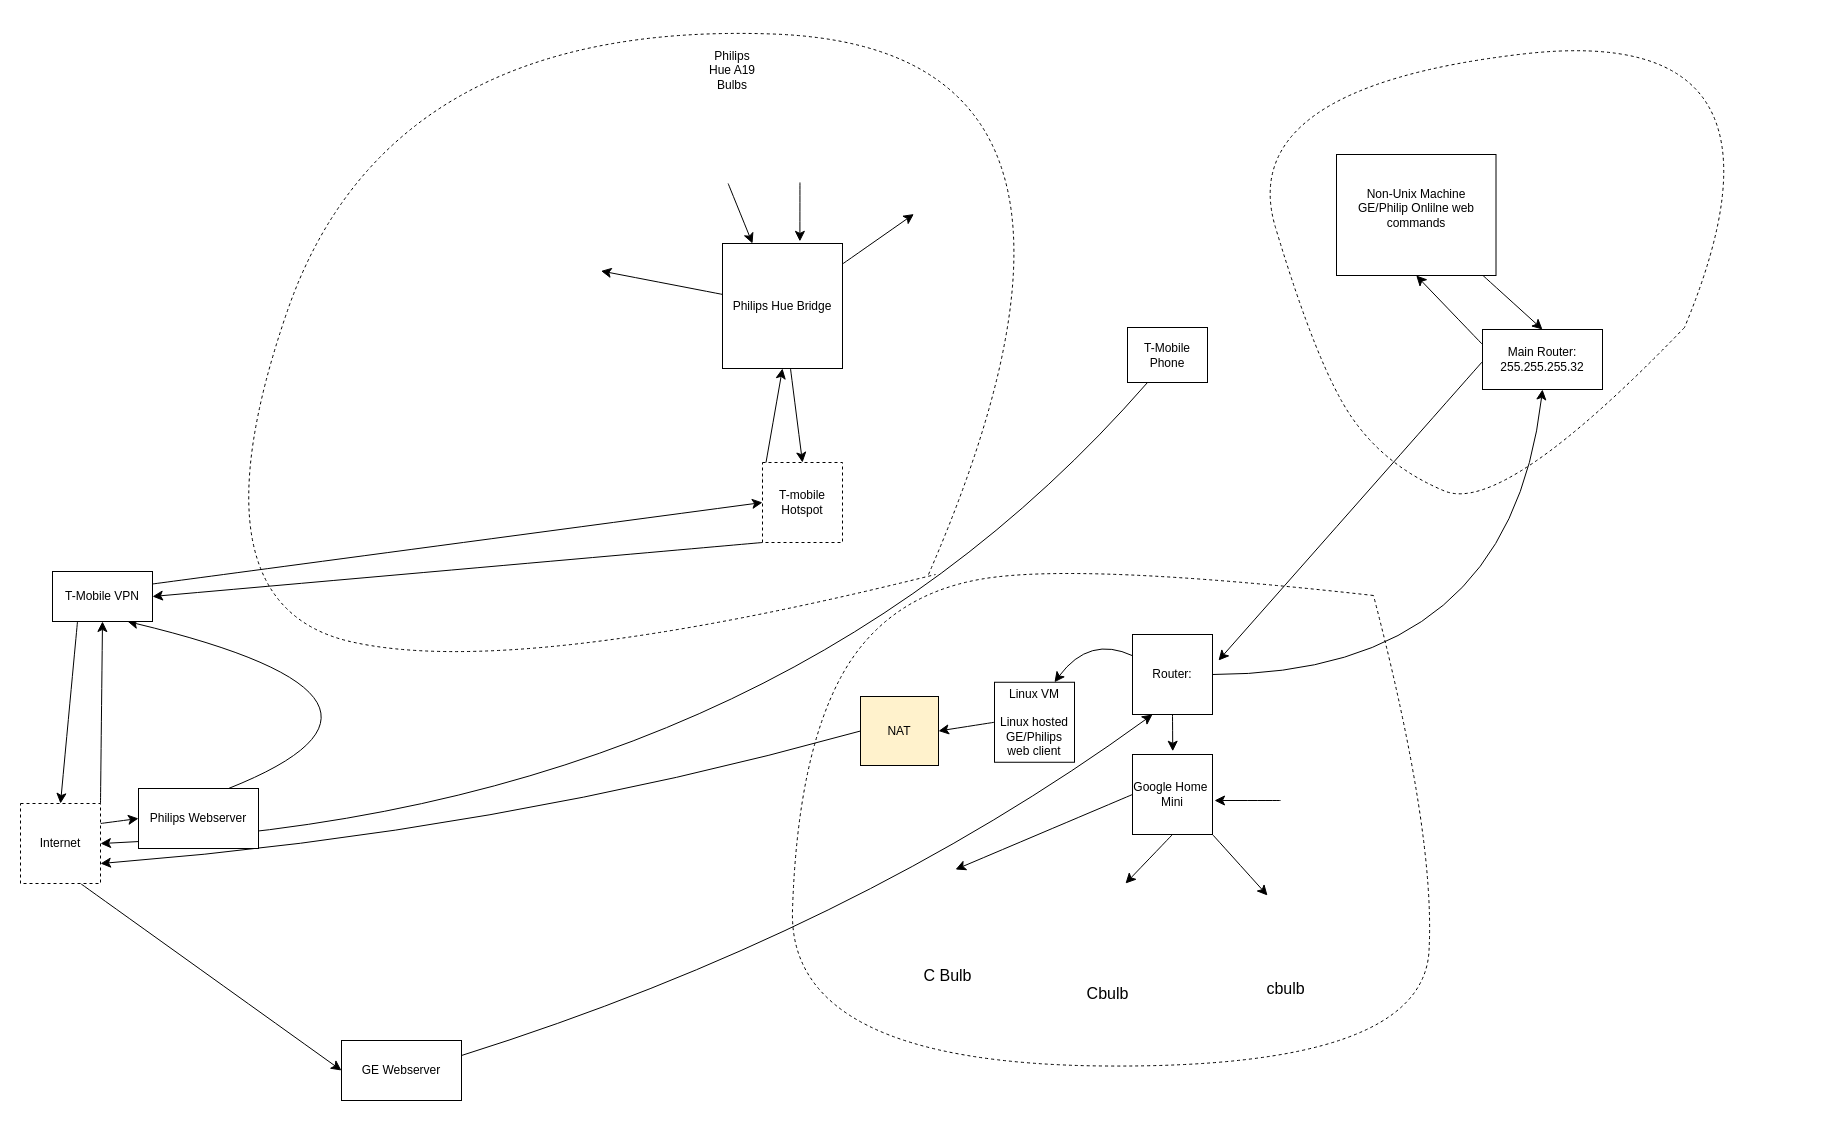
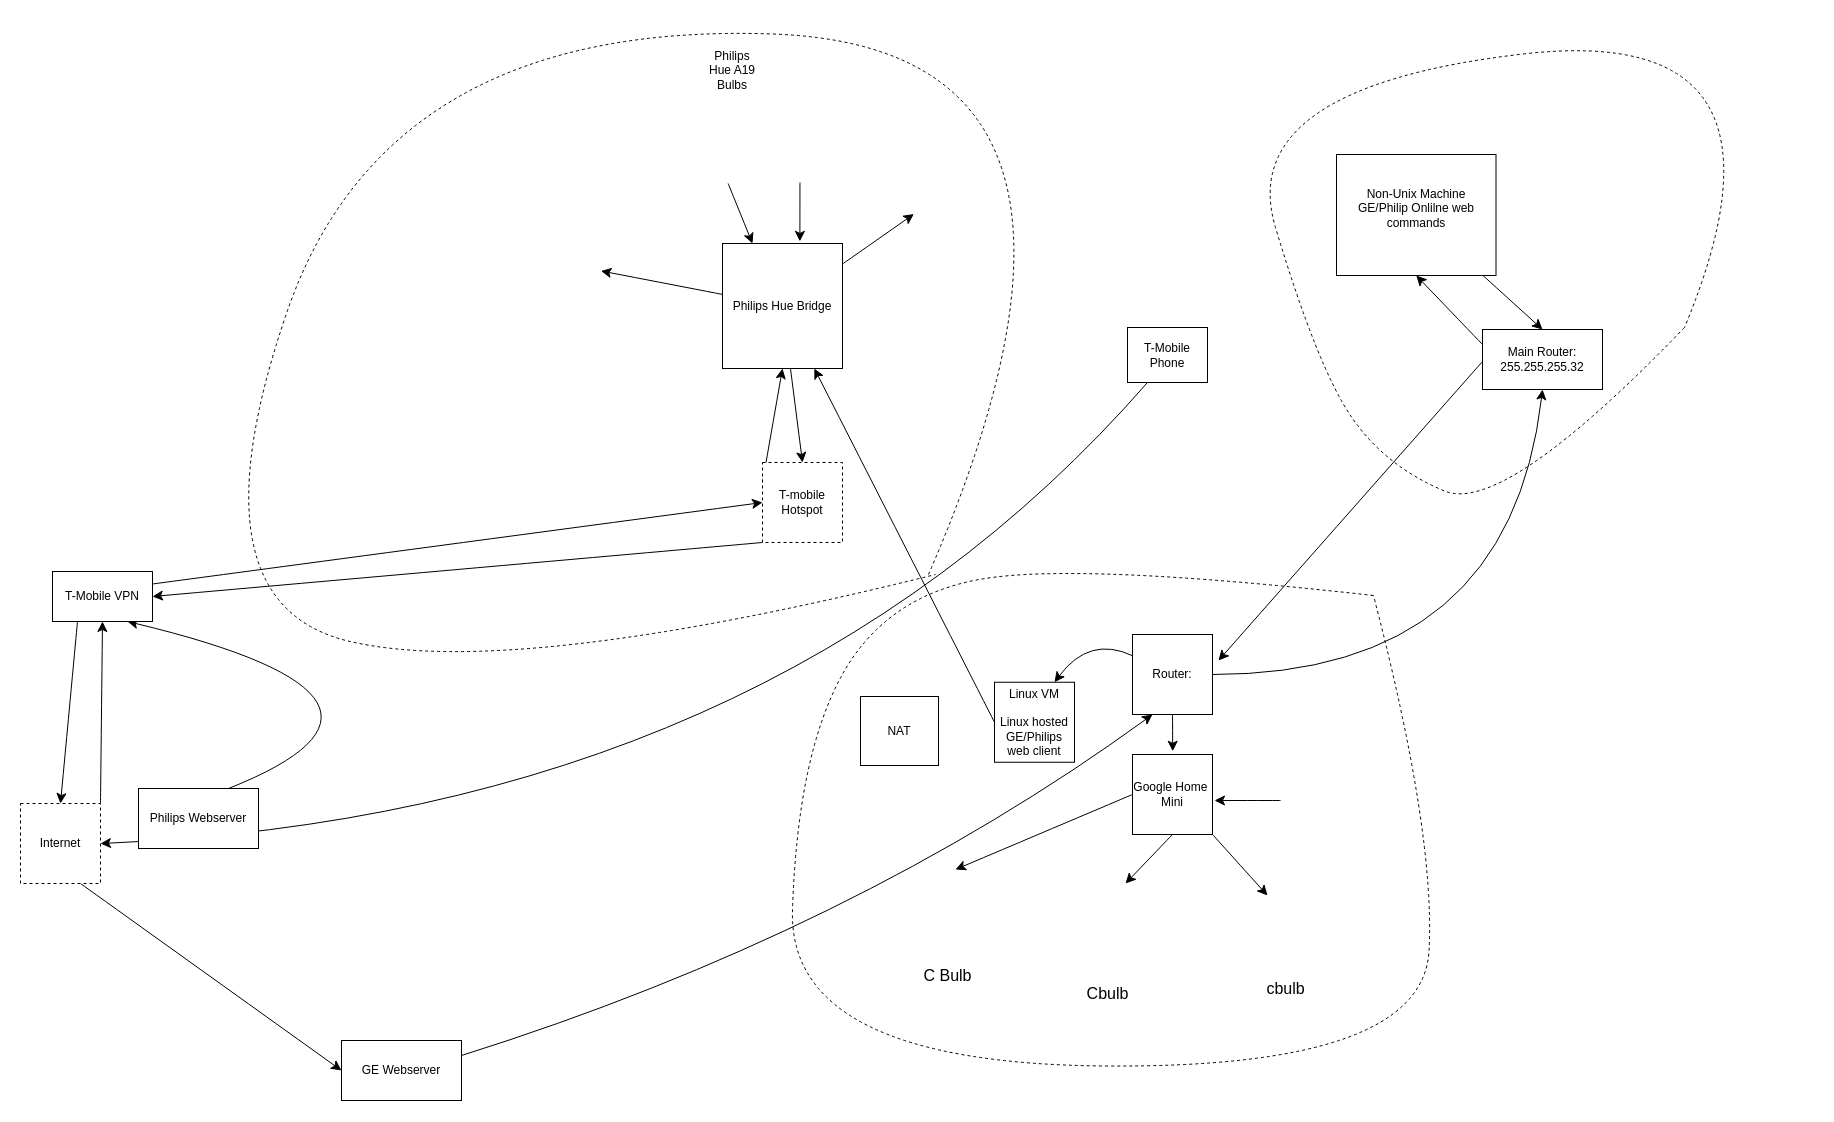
- <mxCell id="27" style="edgeStyle=none;curved=1;rounded=0;orthogonalLoop=1;jettySize=auto;html=1;exitX=0;exitY=0.5;exitDx=0;exitDy=0;entryX=1;entryY=0.5;entryDx=0;entryDy=0;fontSize=12;startSize=8;endSize=8;" edge="1" parent="1" source="28" target="33"><mxGeometry relative="1" as="geometry" /></mxCell>
+ <mxCell id="27" style="edgeStyle=none;curved=1;rounded=0;orthogonalLoop=1;jettySize=auto;html=1;exitX=0;exitY=0.5;exitDx=0;exitDy=0;fontSize=12;startSize=8;endSize=8;" edge="1" parent="1" source="28" target="9"><mxGeometry relative="1" as="geometry" /></mxCell>
- <mxCell id="33" value="NAT" style="rounded=0;whiteSpace=wrap;html=1;fillColor=#fff2cc;" vertex="1" parent="1"><mxGeometry x="860" y="696" width="78" height="69" as="geometry" /></mxCell>
+ <mxCell id="33" value="NAT" style="rounded=0;whiteSpace=wrap;html=1;" vertex="1" parent="1"><mxGeometry x="860" y="696" width="78" height="69" as="geometry" /></mxCell>
- <mxCell id="32" style="edgeStyle=none;curved=1;rounded=0;orthogonalLoop=1;jettySize=auto;html=1;exitX=0;exitY=0.5;exitDx=0;exitDy=0;fontSize=12;startSize=8;endSize=8;entryX=1;entryY=0.75;entryDx=0;entryDy=0;" edge="1" parent="1" source="33" target="22"><mxGeometry relative="1" as="geometry"><Array as="points"><mxPoint x="495" y="832" /></Array></mxGeometry></mxCell>
- <mxCell id="20" style="edgeStyle=none;curved=1;rounded=0;orthogonalLoop=1;jettySize=auto;html=1;exitX=1;exitY=0.25;exitDx=0;exitDy=0;entryX=0;entryY=0.5;entryDx=0;entryDy=0;fontSize=12;startSize=8;endSize=8;" edge="1" parent="1" source="22" target="53"><mxGeometry relative="1" as="geometry" /></mxCell>
